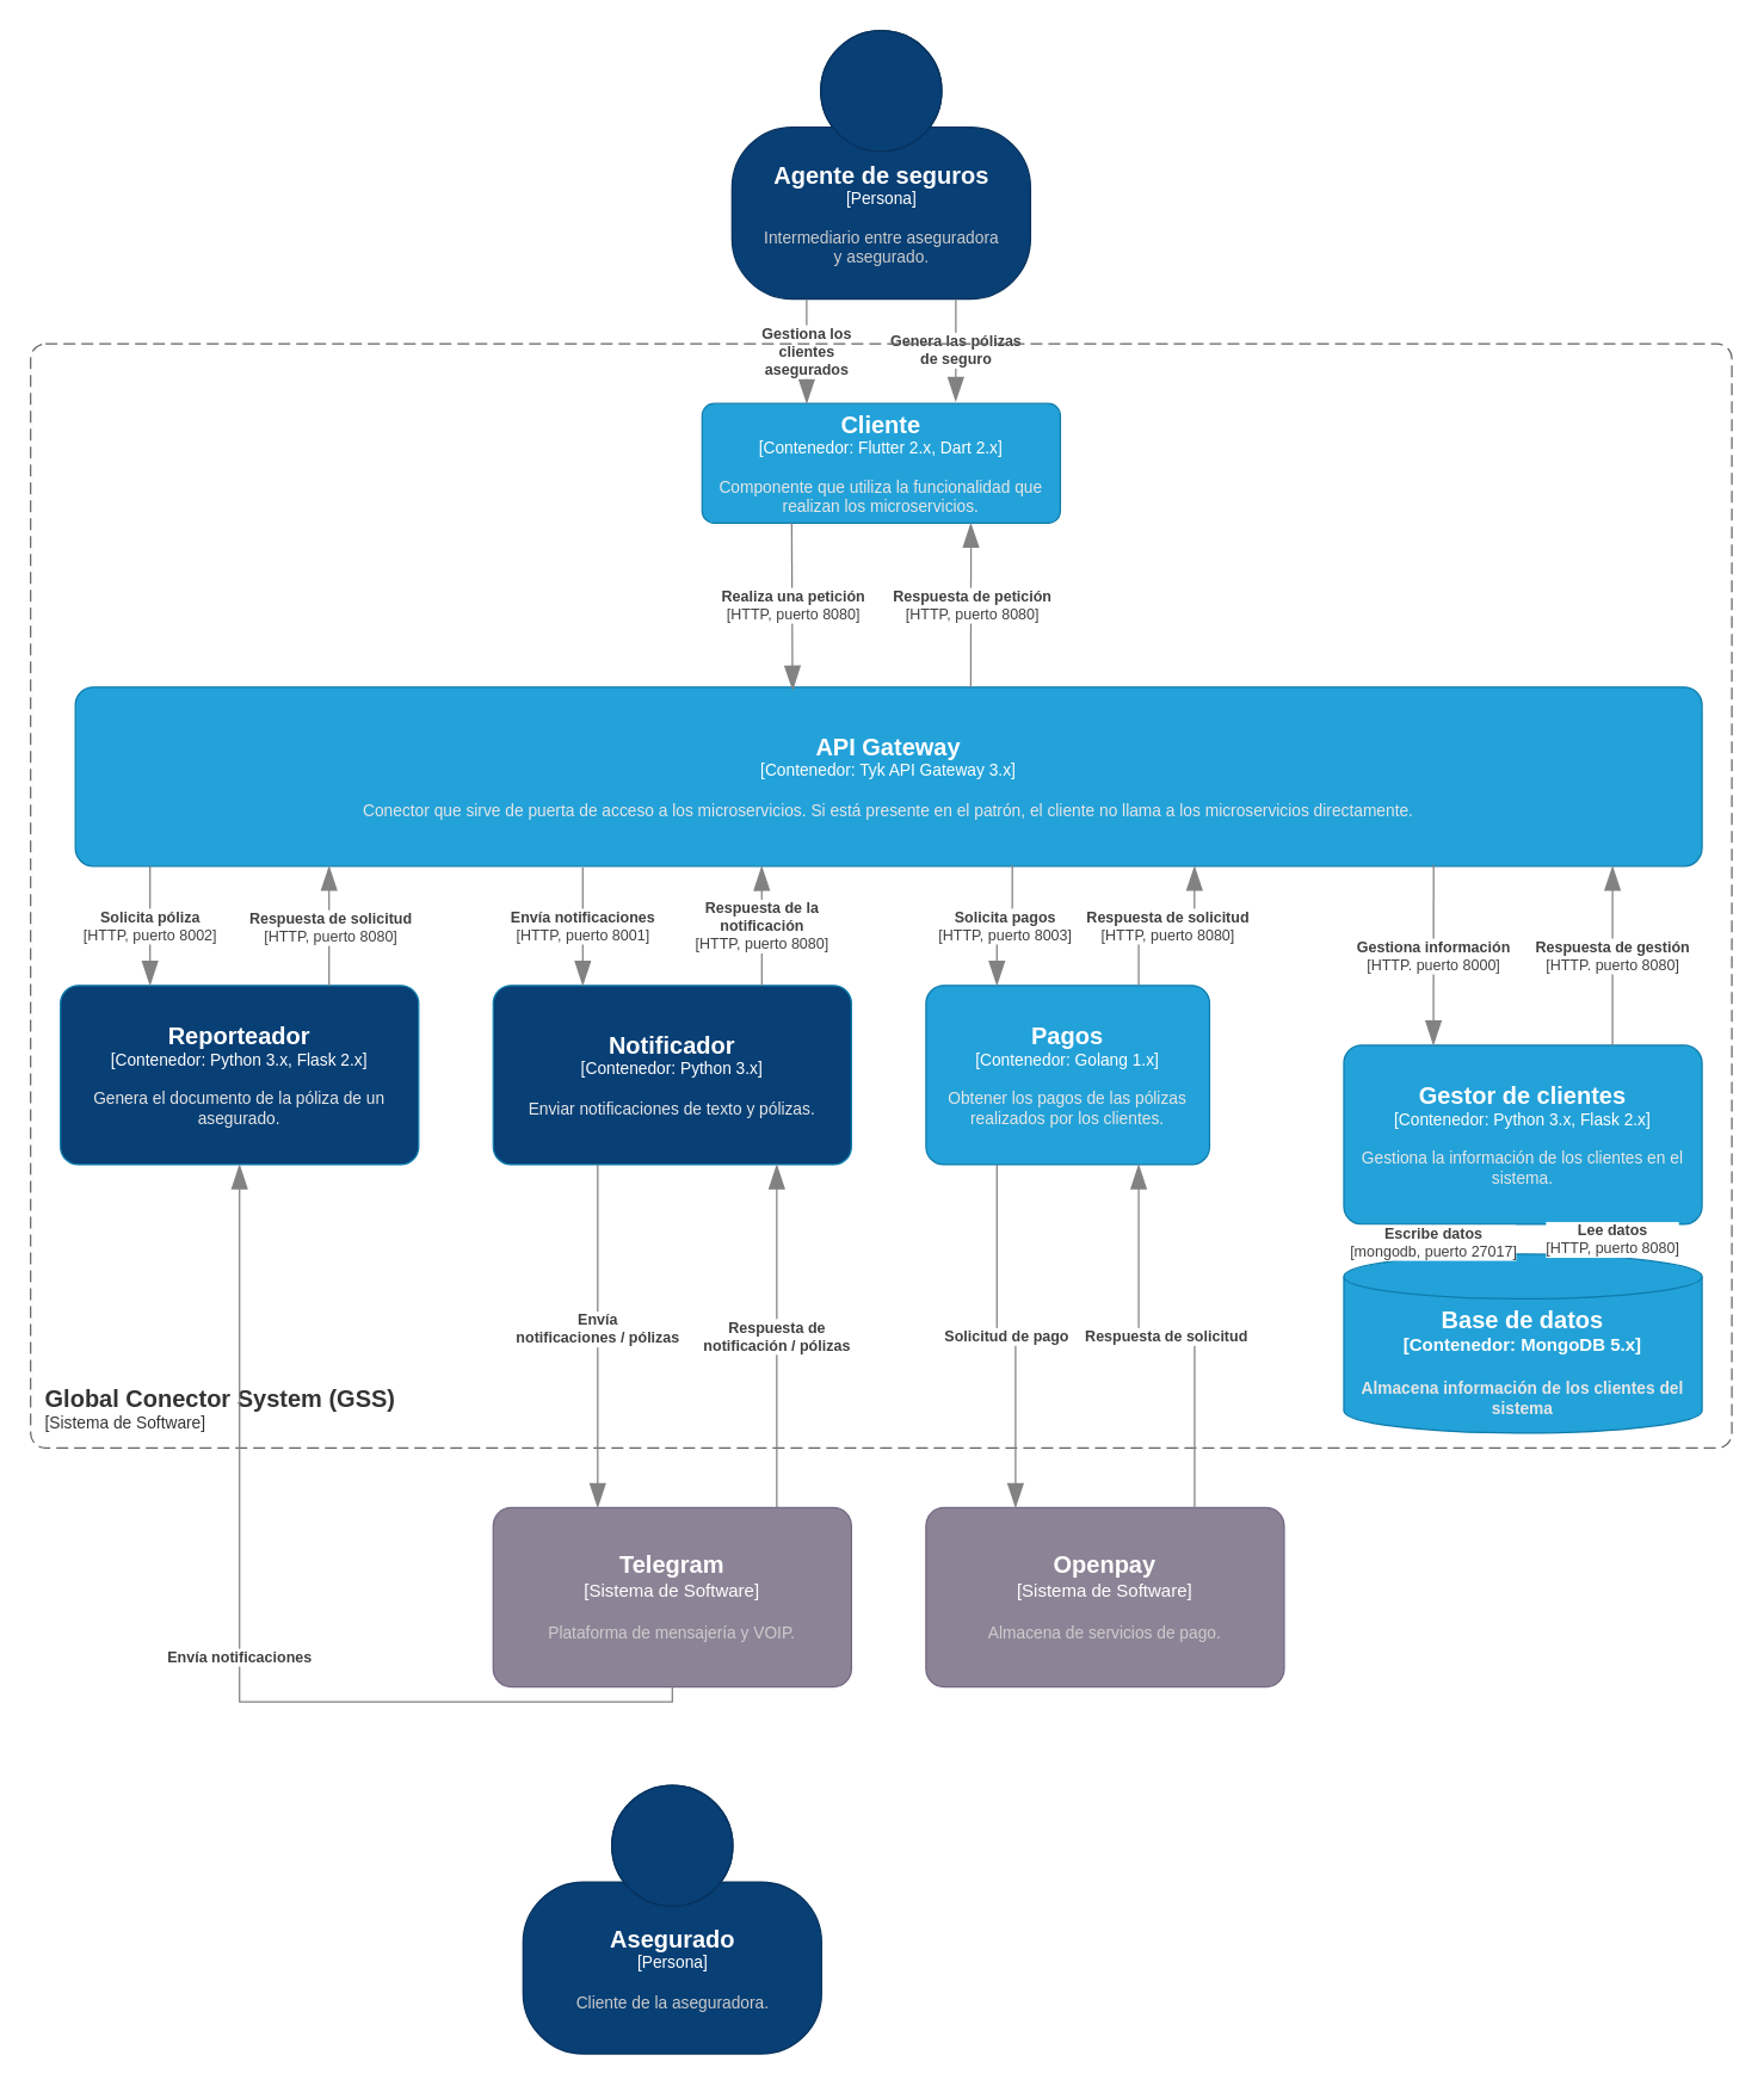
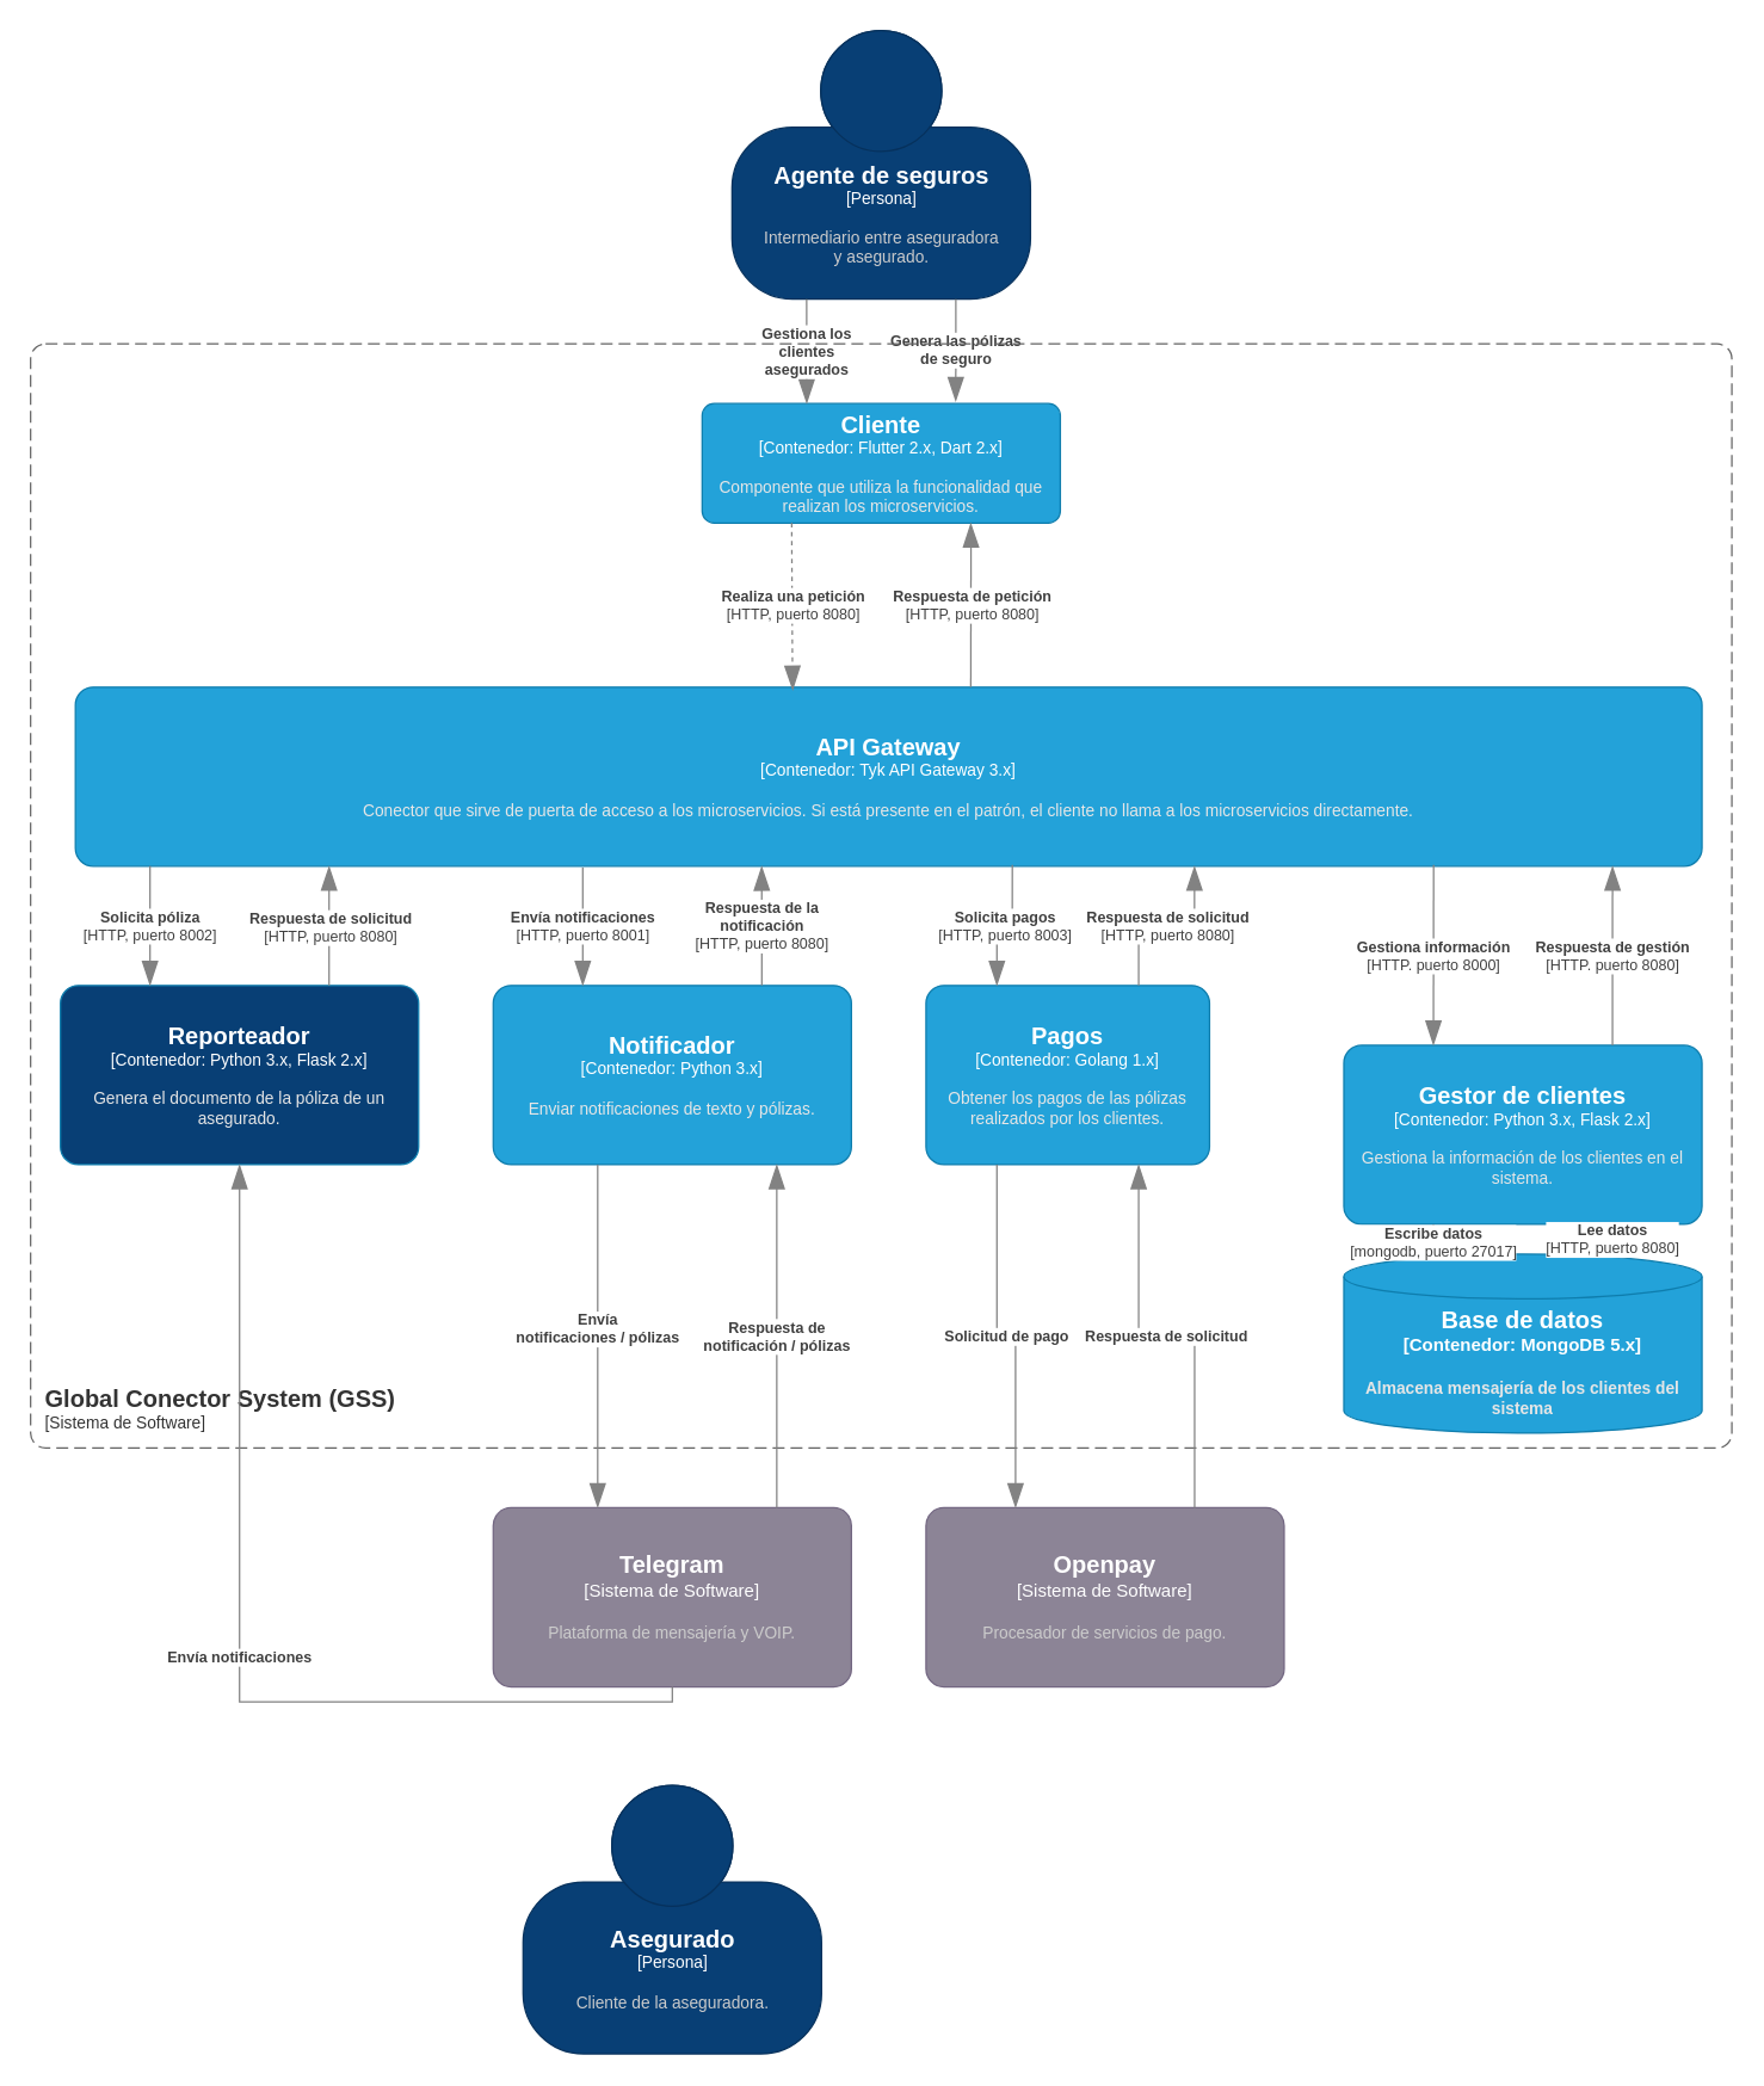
- <mxCell id="10" value="&lt;div style=&quot;text-align: left&quot;&gt;&lt;div style=&quot;text-align: center&quot;&gt;&lt;b&gt;Realiza una petición&lt;/b&gt;&lt;/div&gt;&lt;div style=&quot;text-align: center&quot;&gt;[HTTP, puerto 8080]&lt;/div&gt;&lt;/div&gt;" style="endArrow=blockThin;html=1;fontSize=10;fontColor=#404040;strokeWidth=1;endFill=1;strokeColor=#828282;elbow=vertical;metaEdit=1;endSize=14;startSize=14;jumpStyle=arc;jumpSize=16;rounded=0;edgeStyle=orthogonalEdgeStyle;exitX=0.25;exitY=1;exitDx=0;exitDy=0;exitPerimeter=0;entryX=0.441;entryY=0.017;entryDx=0;entryDy=0;entryPerimeter=0;" edge="1" parent="1" source="3" target="5"><mxGeometry width="240" relative="1" as="geometry"><mxPoint x="350" y="350" as="sourcePoint" /><mxPoint x="590" y="350" as="targetPoint" /></mxGeometry></mxCell>
+ <mxCell id="10" value="&lt;div style=&quot;text-align: left&quot;&gt;&lt;div style=&quot;text-align: center&quot;&gt;&lt;b&gt;Realiza una petición&lt;/b&gt;&lt;/div&gt;&lt;div style=&quot;text-align: center&quot;&gt;[HTTP, puerto 8080]&lt;/div&gt;&lt;/div&gt;" style="endArrow=blockThin;html=1;fontSize=10;fontColor=#404040;strokeWidth=1;endFill=1;strokeColor=#828282;elbow=vertical;metaEdit=1;endSize=14;startSize=14;jumpStyle=arc;jumpSize=16;rounded=0;edgeStyle=orthogonalEdgeStyle;exitX=0.25;exitY=1;exitDx=0;exitDy=0;exitPerimeter=0;entryX=0.441;entryY=0.017;entryDx=0;entryDy=0;entryPerimeter=0;dashed=1;" edge="1" parent="1" source="3" target="5"><mxGeometry width="240" relative="1" as="geometry"><mxPoint x="350" y="350" as="sourcePoint" /><mxPoint x="590" y="350" as="targetPoint" /></mxGeometry></mxCell>
- <mxCell id="19" value="&lt;font style=&quot;font-size: 16px&quot;&gt;&lt;b&gt;Notificador&lt;/b&gt;&lt;/font&gt;&lt;div&gt;[Contenedor: Python 3.x]&lt;/div&gt;&lt;br&gt;&lt;div&gt;&lt;font style=&quot;font-size: 11px&quot;&gt;&lt;font color=&quot;#E6E6E6&quot;&gt;Enviar notificaciones de texto y pólizas.&lt;/font&gt;&lt;/div&gt;" style="rounded=1;whiteSpace=wrap;html=1;fontSize=11;labelBackgroundColor=none;fillColor=#083f75;fontColor=#ffffff;align=center;arcSize=10;strokeColor=#0E7DAD;metaEdit=1;resizable=0;points=[[0.25,0,0],[0.5,0,0],[0.75,0,0],[1,0.25,0],[1,0.5,0],[1,0.75,0],[0.75,1,0],[0.5,1,0],[0.25,1,0],[0,0.75,0],[0,0.5,0],[0,0.25,0]];" vertex="1" parent="1"><mxGeometry x="330" y="660" width="240" height="120" as="geometry" /></mxCell>
+ <mxCell id="19" value="&lt;font style=&quot;font-size: 16px&quot;&gt;&lt;b&gt;Notificador&lt;/b&gt;&lt;/font&gt;&lt;div&gt;[Contenedor: Python 3.x]&lt;/div&gt;&lt;br&gt;&lt;div&gt;&lt;font style=&quot;font-size: 11px&quot;&gt;&lt;font color=&quot;#E6E6E6&quot;&gt;Enviar notificaciones de texto y pólizas.&lt;/font&gt;&lt;/div&gt;" style="rounded=1;whiteSpace=wrap;html=1;fontSize=11;labelBackgroundColor=none;fillColor=#23A2D9;fontColor=#ffffff;align=center;arcSize=10;strokeColor=#0E7DAD;metaEdit=1;resizable=0;points=[[0.25,0,0],[0.5,0,0],[0.75,0,0],[1,0.25,0],[1,0.5,0],[1,0.75,0],[0.75,1,0],[0.5,1,0],[0.25,1,0],[0,0.75,0],[0,0.5,0],[0,0.25,0]];" vertex="1" parent="1"><mxGeometry x="330" y="660" width="240" height="120" as="geometry" /></mxCell>
- <mxCell id="8" value="&lt;font style=&quot;font-size: 16px&quot;&gt;&lt;b&gt;Base de datos&lt;/font&gt;&lt;div&gt;[Contenedor:&amp;nbsp;MongoDB 5.x]&lt;/div&gt;&lt;br&gt;&lt;div&gt;&lt;font style=&quot;font-size: 11px&quot;&gt;&lt;font color=&quot;#E6E6E6&quot;&gt;Almacena información de los clientes del sistema&lt;/font&gt;&lt;/div&gt;" style="shape=cylinder3;size=15;whiteSpace=wrap;html=1;boundedLbl=1;rounded=0;labelBackgroundColor=none;fillColor=#23A2D9;fontSize=12;fontColor=#ffffff;align=center;strokeColor=#0E7DAD;metaEdit=1;points=[[0.5,0,0],[1,0.25,0],[1,0.5,0],[1,0.75,0],[0.5,1,0],[0,0.75,0],[0,0.5,0],[0,0.25,0]];resizable=0;" vertex="1" parent="1"><mxGeometry x="900" y="840" width="240" height="120" as="geometry" /></mxCell>
+ <mxCell id="8" value="&lt;font style=&quot;font-size: 16px&quot;&gt;&lt;b&gt;Base de datos&lt;/font&gt;&lt;div&gt;[Contenedor:&amp;nbsp;MongoDB 5.x]&lt;/div&gt;&lt;br&gt;&lt;div&gt;&lt;font style=&quot;font-size: 11px&quot;&gt;&lt;font color=&quot;#E6E6E6&quot;&gt;Almacena mensajería de los clientes del sistema&lt;/font&gt;&lt;/div&gt;" style="shape=cylinder3;size=15;whiteSpace=wrap;html=1;boundedLbl=1;rounded=0;labelBackgroundColor=none;fillColor=#23A2D9;fontSize=12;fontColor=#ffffff;align=center;strokeColor=#0E7DAD;metaEdit=1;points=[[0.5,0,0],[1,0.25,0],[1,0.5,0],[1,0.75,0],[0.5,1,0],[0,0.75,0],[0,0.5,0],[0,0.25,0]];resizable=0;" vertex="1" parent="1"><mxGeometry x="900" y="840" width="240" height="120" as="geometry" /></mxCell>
- <mxCell id="26" value="&lt;font style=&quot;font-size: 16px&quot;&gt;&lt;b&gt;Openpay&lt;/b&gt;&lt;/font&gt;&lt;div&gt;[Sistema de Software]&lt;/div&gt;&lt;br&gt;&lt;div&gt;&lt;font style=&quot;font-size: 11px&quot;&gt;&lt;font color=&quot;#cccccc&quot;&gt;Almacena de servicios de pago.&lt;/font&gt;&lt;/div&gt;" style="rounded=1;whiteSpace=wrap;html=1;labelBackgroundColor=none;fillColor=#8C8496;fontColor=#ffffff;align=center;arcSize=10;strokeColor=#736782;metaEdit=1;resizable=0;points=[[0.25,0,0],[0.5,0,0],[0.75,0,0],[1,0.25,0],[1,0.5,0],[1,0.75,0],[0.75,1,0],[0.5,1,0],[0.25,1,0],[0,0.75,0],[0,0.5,0],[0,0.25,0]];" vertex="1" parent="1"><mxGeometry x="620" y="1010" width="240" height="120" as="geometry" /></mxCell>
+ <mxCell id="26" value="&lt;font style=&quot;font-size: 16px&quot;&gt;&lt;b&gt;Openpay&lt;/b&gt;&lt;/font&gt;&lt;div&gt;[Sistema de Software]&lt;/div&gt;&lt;br&gt;&lt;div&gt;&lt;font style=&quot;font-size: 11px&quot;&gt;&lt;font color=&quot;#cccccc&quot;&gt;Procesador de servicios de pago.&lt;/font&gt;&lt;/div&gt;" style="rounded=1;whiteSpace=wrap;html=1;labelBackgroundColor=none;fillColor=#8C8496;fontColor=#ffffff;align=center;arcSize=10;strokeColor=#736782;metaEdit=1;resizable=0;points=[[0.25,0,0],[0.5,0,0],[0.75,0,0],[1,0.25,0],[1,0.5,0],[1,0.75,0],[0.75,1,0],[0.5,1,0],[0.25,1,0],[0,0.75,0],[0,0.5,0],[0,0.25,0]];" vertex="1" parent="1"><mxGeometry x="620" y="1010" width="240" height="120" as="geometry" /></mxCell>
